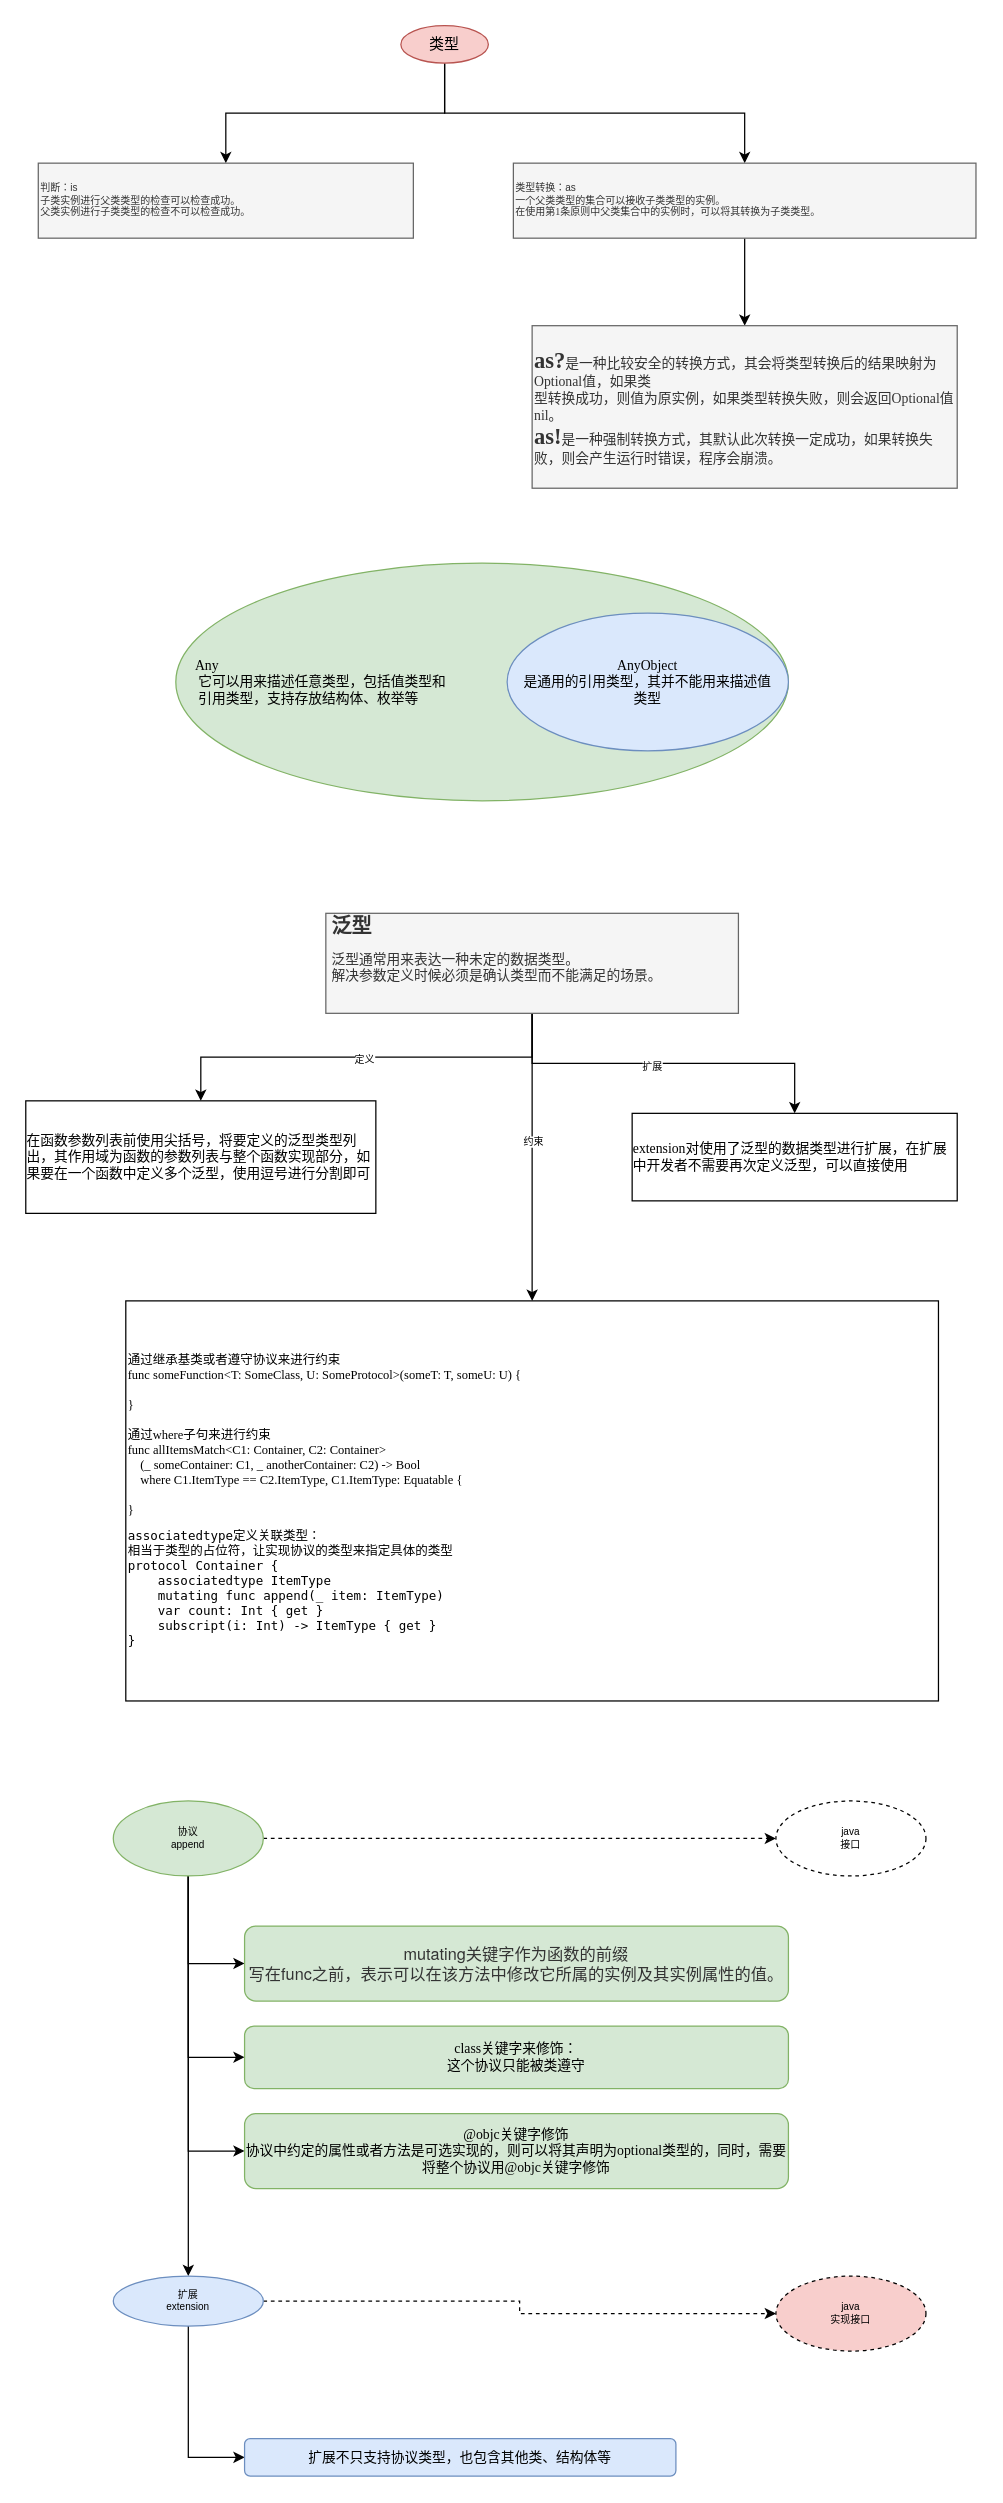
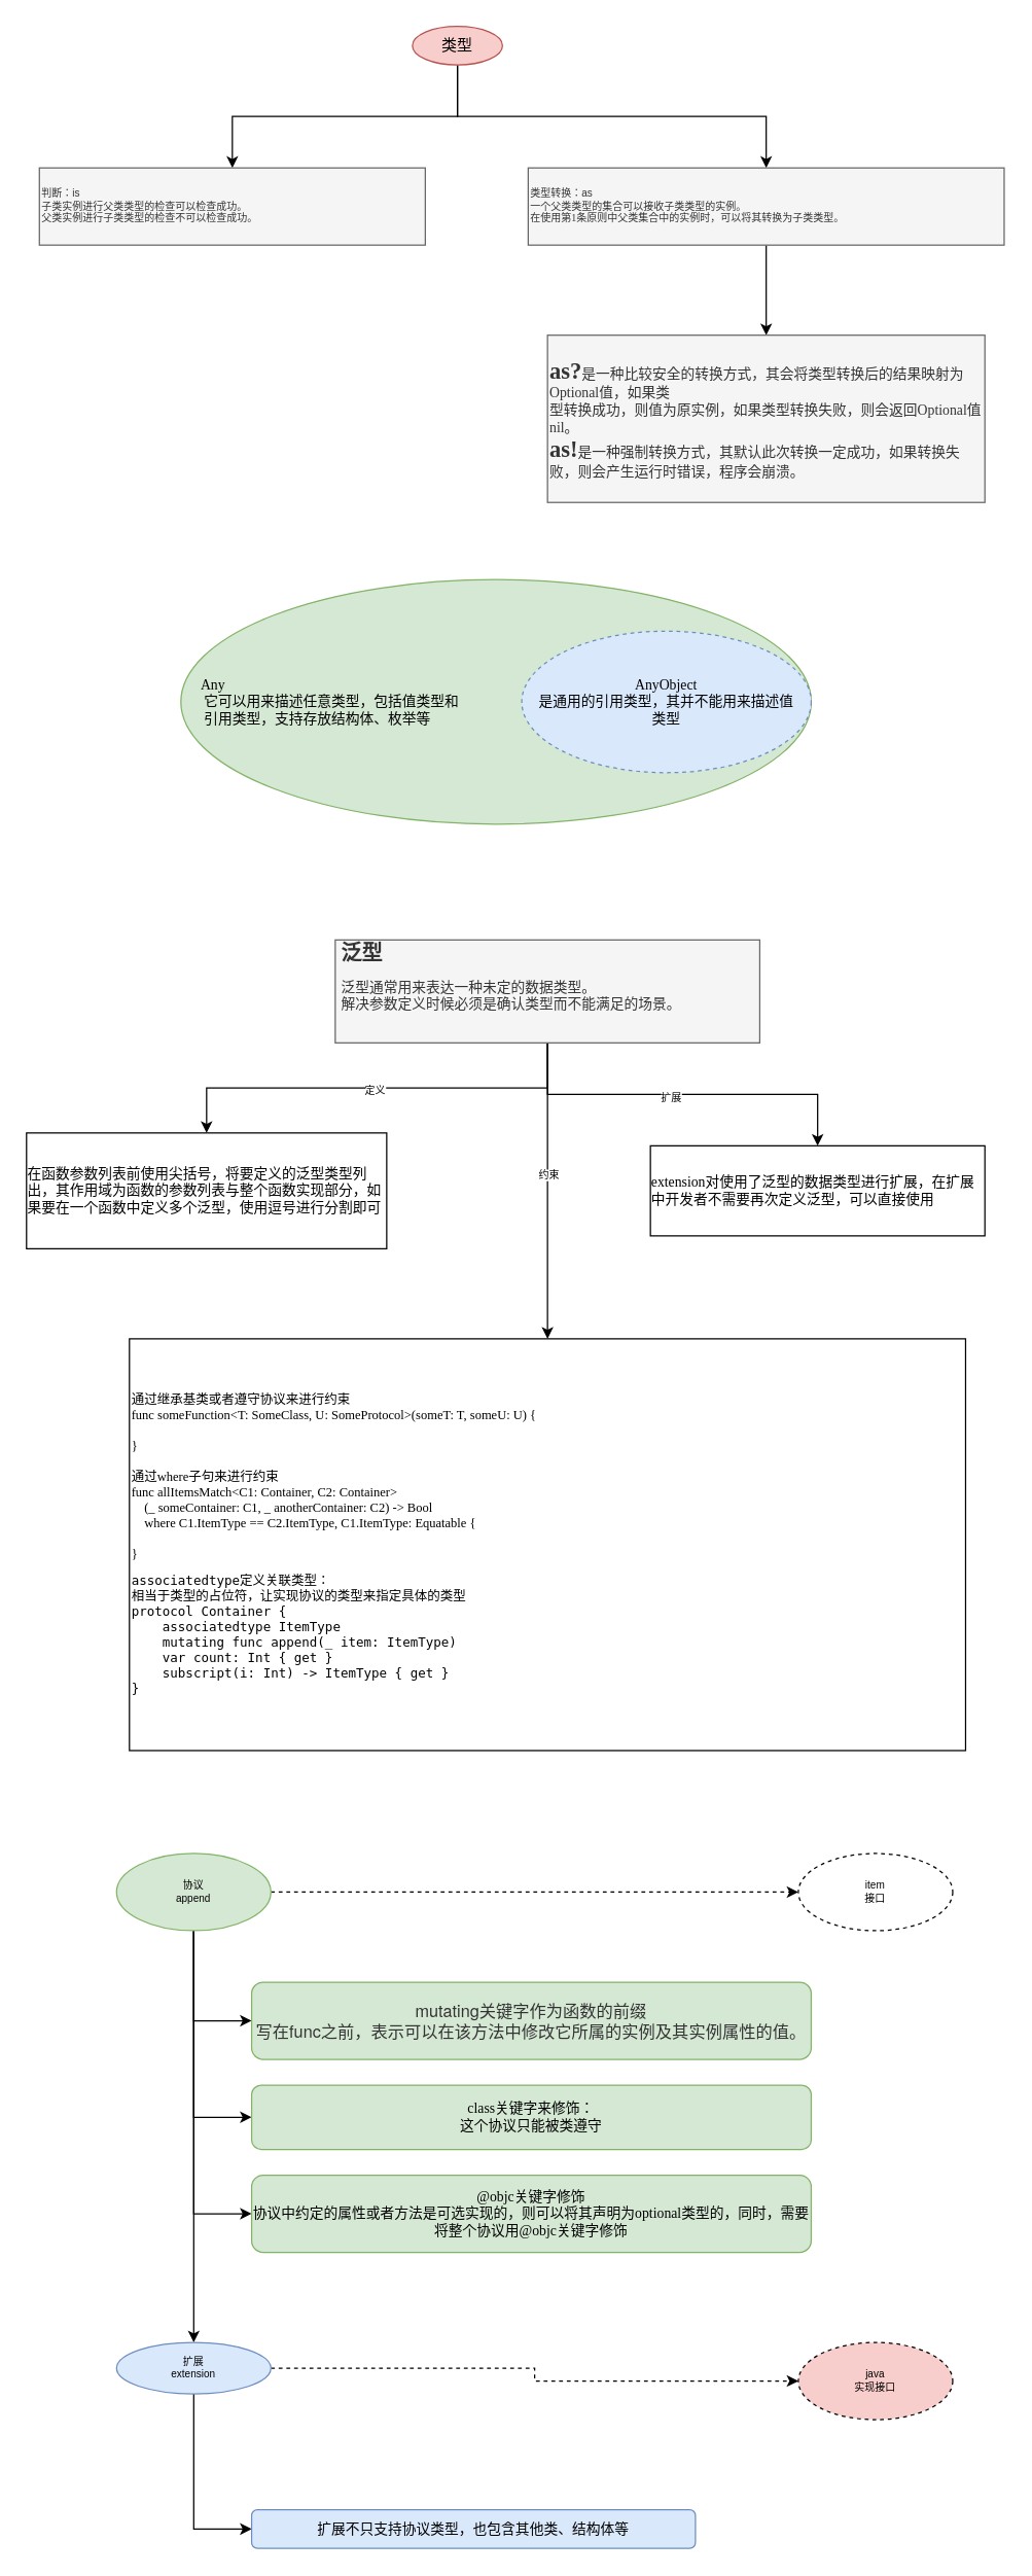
- <mxCell id="10" value="&lt;div style=&quot;font-size: 11px&quot;&gt;&lt;span style=&quot;font-family: &amp;#34;simsun&amp;#34;&quot;&gt;AnyObject&lt;/span&gt;&lt;/div&gt;&lt;div style=&quot;font-size: 11px&quot;&gt;&lt;span style=&quot;font-family: &amp;#34;simsun&amp;#34;&quot;&gt;是通用的引用类型，其并不能用来描述值&lt;/span&gt;&lt;/div&gt;&lt;div style=&quot;font-size: 11px&quot;&gt;&lt;span style=&quot;font-family: &amp;#34;simsun&amp;#34;&quot;&gt;类型&lt;/span&gt;&lt;/div&gt;" style="ellipse;whiteSpace=wrap;html=1;fontSize=8;fillColor=#dae8fc;strokeColor=#6c8ebf;" vertex="1" parent="1"><mxGeometry x="405" y="490" width="225" height="110" as="geometry" /></mxCell>
+ <mxCell id="10" value="&lt;div style=&quot;font-size: 11px&quot;&gt;&lt;span style=&quot;font-family: &amp;#34;simsun&amp;#34;&quot;&gt;AnyObject&lt;/span&gt;&lt;/div&gt;&lt;div style=&quot;font-size: 11px&quot;&gt;&lt;span style=&quot;font-family: &amp;#34;simsun&amp;#34;&quot;&gt;是通用的引用类型，其并不能用来描述值&lt;/span&gt;&lt;/div&gt;&lt;div style=&quot;font-size: 11px&quot;&gt;&lt;span style=&quot;font-family: &amp;#34;simsun&amp;#34;&quot;&gt;类型&lt;/span&gt;&lt;/div&gt;" style="ellipse;whiteSpace=wrap;html=1;fontSize=8;fillColor=#dae8fc;strokeColor=#6c8ebf;dashed=1;" vertex="1" parent="1"><mxGeometry x="405" y="490" width="225" height="110" as="geometry" /></mxCell>
- <mxCell id="31" value="java&lt;br&gt;接口" style="ellipse;whiteSpace=wrap;html=1;strokeColor=#000000;fontSize=8;dashed=1;" vertex="1" parent="1"><mxGeometry x="620" y="1440" width="120" height="60" as="geometry" /></mxCell>
+ <mxCell id="31" value="item&lt;br&gt;接口" style="ellipse;whiteSpace=wrap;html=1;strokeColor=#000000;fontSize=8;dashed=1;" vertex="1" parent="1"><mxGeometry x="620" y="1440" width="120" height="60" as="geometry" /></mxCell>
